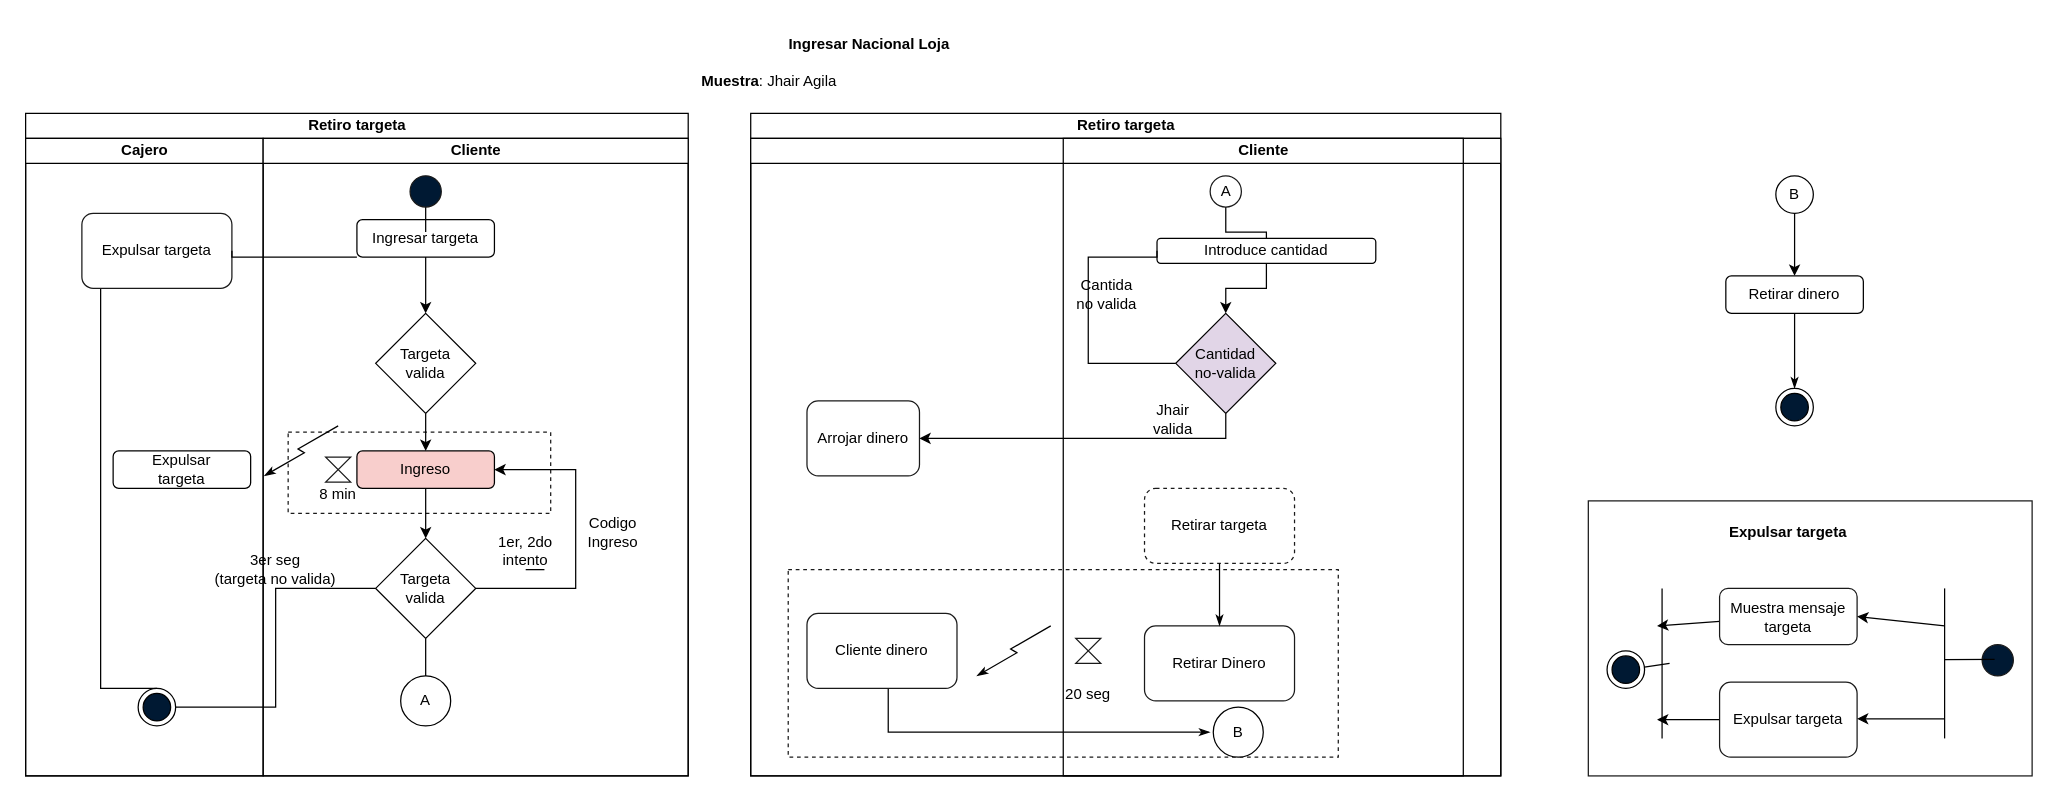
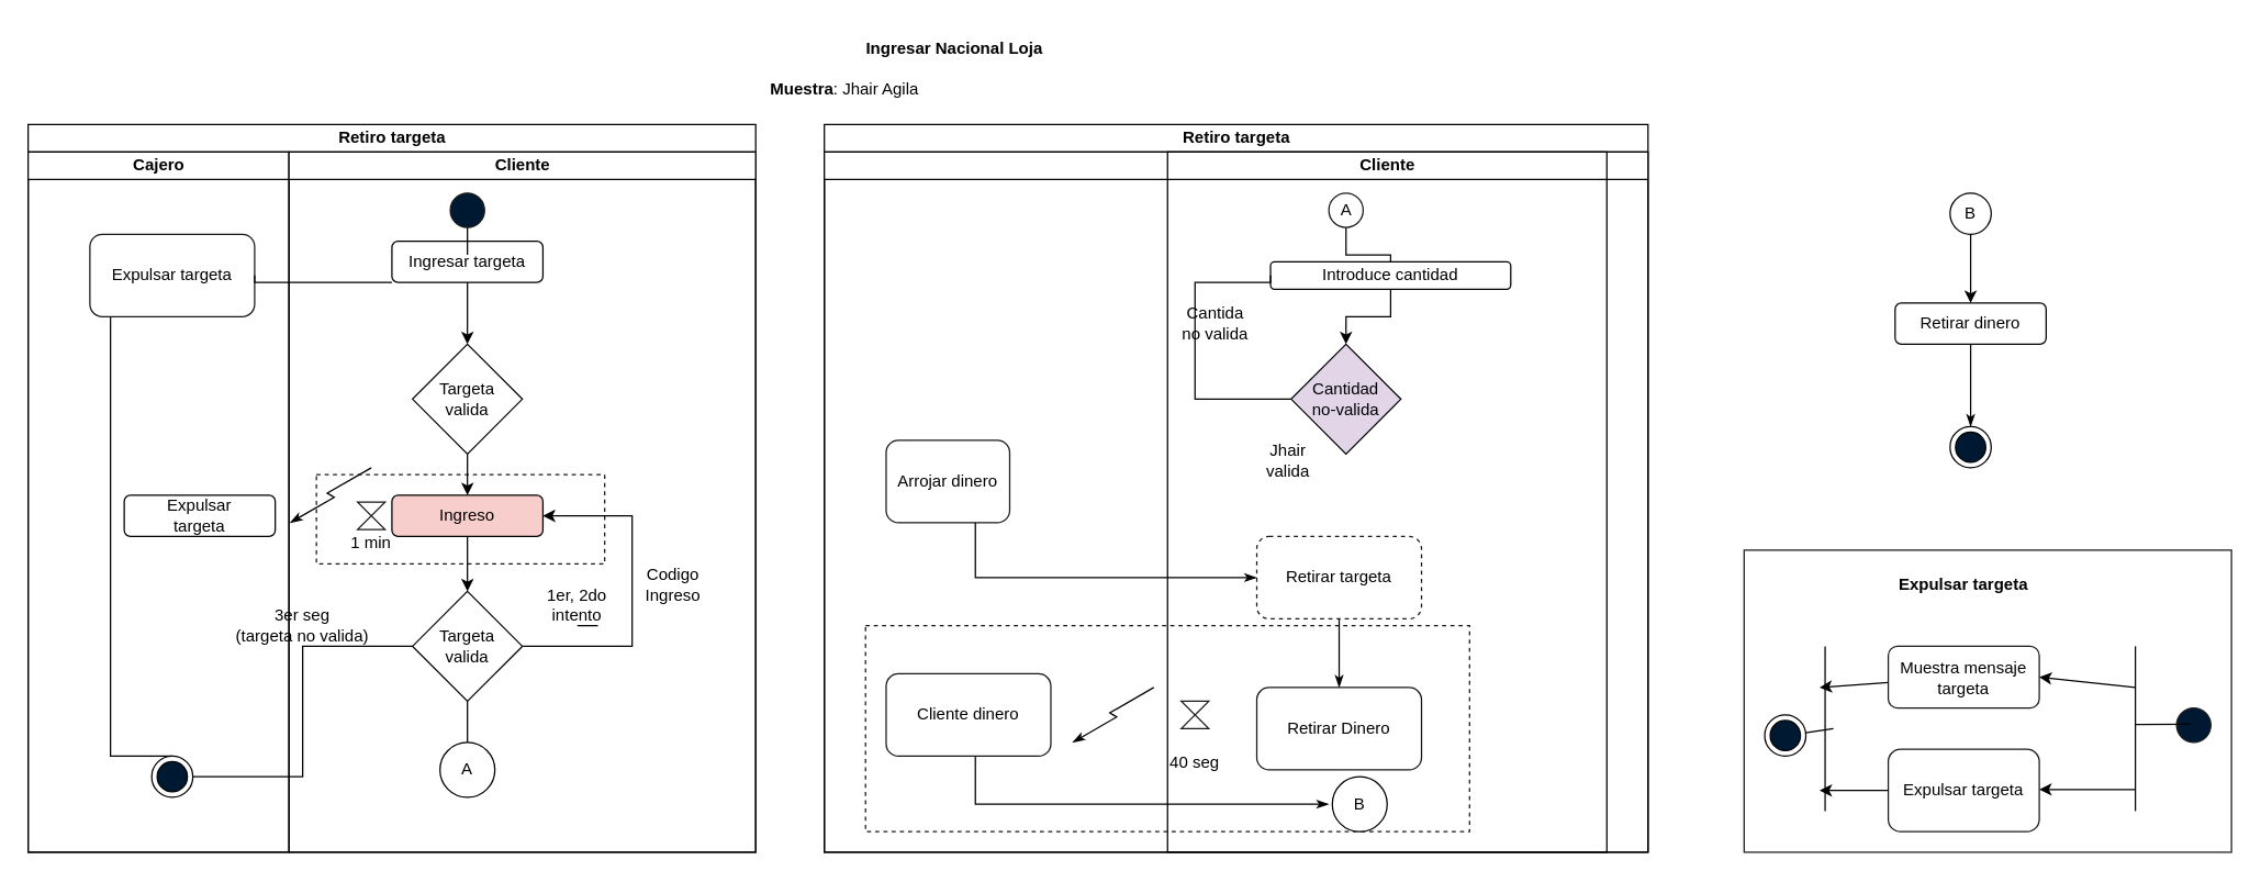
- <mxCell id="49" style="edgeStyle=orthogonalEdgeStyle;rounded=0;orthogonalLoop=1;jettySize=auto;html=1;entryX=1;entryY=0.5;entryDx=0;entryDy=0;" edge="1" parent="35" source="42" target="37"><mxGeometry relative="1" as="geometry"><mxPoint x="320" y="250.0" as="targetPoint" /><Array as="points"><mxPoint x="380" y="240" /></Array></mxGeometry></mxCell>
- <mxCell id="31" value="8 min" style="text;html=1;strokeColor=none;fillColor=none;align=center;verticalAlign=middle;whiteSpace=wrap;rounded=0;shadow=0;labelBackgroundColor=none;labelBorderColor=none;sketch=0;fillStyle=auto;" vertex="1" parent="11"><mxGeometry x="30" y="270" width="60" height="30" as="geometry" /></mxCell>
+ <mxCell id="31" value="1 min" style="text;html=1;strokeColor=none;fillColor=none;align=center;verticalAlign=middle;whiteSpace=wrap;rounded=0;shadow=0;labelBackgroundColor=none;labelBorderColor=none;sketch=0;fillStyle=auto;" vertex="1" parent="11"><mxGeometry x="30" y="270" width="60" height="30" as="geometry" /></mxCell>
+ <mxCell id="50" style="edgeStyle=orthogonalEdgeStyle;rounded=0;orthogonalLoop=1;jettySize=auto;html=1;entryX=0;entryY=0.5;entryDx=0;entryDy=0;endArrow=classicThin;endFill=1;" edge="1" parent="35" source="37" target="47"><mxGeometry relative="1" as="geometry"><Array as="points"><mxPoint x="110" y="310" /></Array></mxGeometry></mxCell>
- <mxCell id="48" value="20 seg" style="text;html=1;strokeColor=none;fillColor=none;align=center;verticalAlign=middle;whiteSpace=wrap;rounded=0;shadow=0;labelBackgroundColor=none;labelBorderColor=none;sketch=0;fillStyle=auto;" vertex="1" parent="38"><mxGeometry x="-10" y="430" width="60" height="30" as="geometry" /></mxCell>
+ <mxCell id="48" value="40 seg" style="text;html=1;strokeColor=none;fillColor=none;align=center;verticalAlign=middle;whiteSpace=wrap;rounded=0;shadow=0;labelBackgroundColor=none;labelBorderColor=none;sketch=0;fillStyle=auto;" vertex="1" parent="38"><mxGeometry x="-10" y="430" width="60" height="30" as="geometry" /></mxCell>
